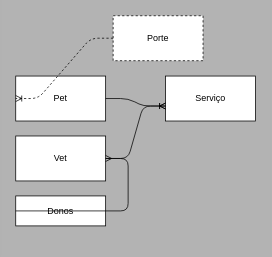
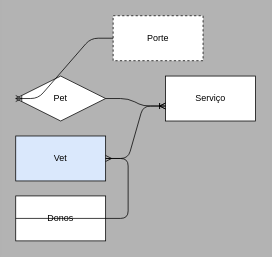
- <mxCell id="9" value="" style="edgeStyle=entityRelationEdgeStyle;fontSize=12;html=1;endArrow=ERoneToMany;strokeColor=#000000;entryX=0;entryY=0.5;entryDx=0;entryDy=0;exitX=0;exitY=0.5;exitDx=0;exitDy=0;dashed=1;" parent="1" source="8" target="3" edge="1"><mxGeometry width="100" height="100" relative="1" as="geometry"><mxPoint x="40" y="111" as="sourcePoint" /><mxPoint x="140" y="11" as="targetPoint" /></mxGeometry></mxCell>
+ <mxCell id="9" value="" style="edgeStyle=entityRelationEdgeStyle;fontSize=12;html=1;endArrow=ERoneToMany;strokeColor=#000000;entryX=0;entryY=0.5;entryDx=0;entryDy=0;exitX=0;exitY=0.5;exitDx=0;exitDy=0;" parent="1" source="8" target="3" edge="1"><mxGeometry width="100" height="100" relative="1" as="geometry"><mxPoint x="40" y="111" as="sourcePoint" /><mxPoint x="140" y="11" as="targetPoint" /></mxGeometry></mxCell>
- <mxCell id="3" value="Pet" style="rounded=0;whiteSpace=wrap;html=1;" parent="1" vertex="1"><mxGeometry x="20" y="101" width="120" height="60" as="geometry" /></mxCell>
+ <mxCell id="3" value="Pet" style="rhombus;whiteSpace=wrap;html=1;" parent="1" vertex="1"><mxGeometry x="20" y="101" width="120" height="60" as="geometry" /></mxCell>
- <mxCell id="5" value="Vet" style="rounded=0;whiteSpace=wrap;html=1;" parent="1" vertex="1"><mxGeometry x="20" y="181" width="120" height="60" as="geometry" /></mxCell>
+ <mxCell id="5" value="Vet" style="rounded=0;whiteSpace=wrap;html=1;fillColor=#dae8fc;" parent="1" vertex="1"><mxGeometry x="20" y="181" width="120" height="60" as="geometry" /></mxCell>
- <mxCell id="7" value="Donos" style="rounded=0;whiteSpace=wrap;html=1;" parent="1" vertex="1"><mxGeometry x="20" y="261" width="120" height="40" as="geometry" /></mxCell>
+ <mxCell id="7" value="Donos" style="rounded=0;whiteSpace=wrap;html=1;" parent="1" vertex="1"><mxGeometry x="20" y="261" width="120" height="60" as="geometry" /></mxCell>
